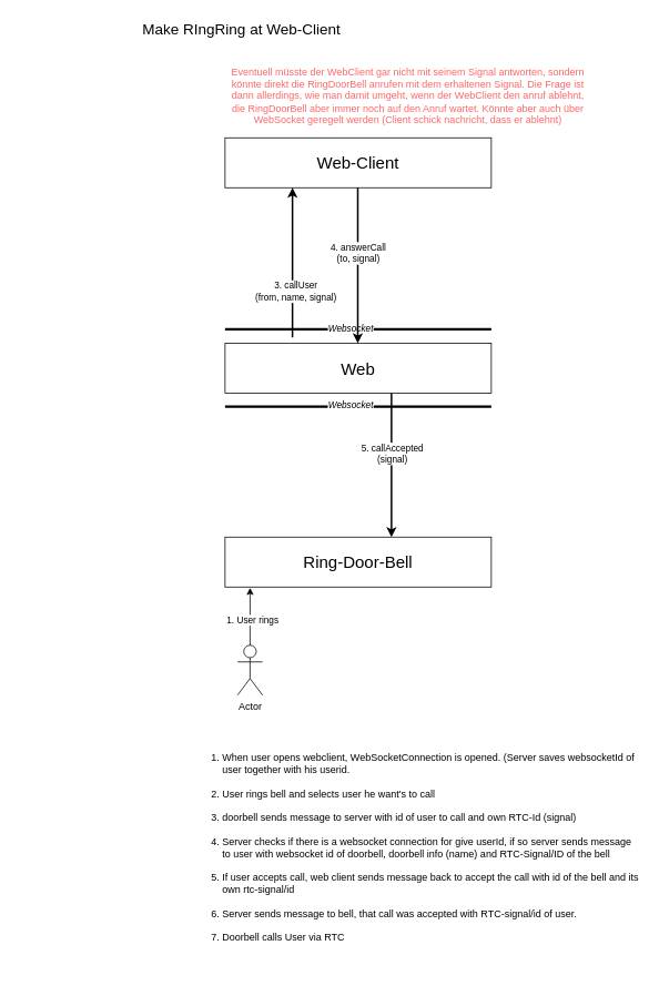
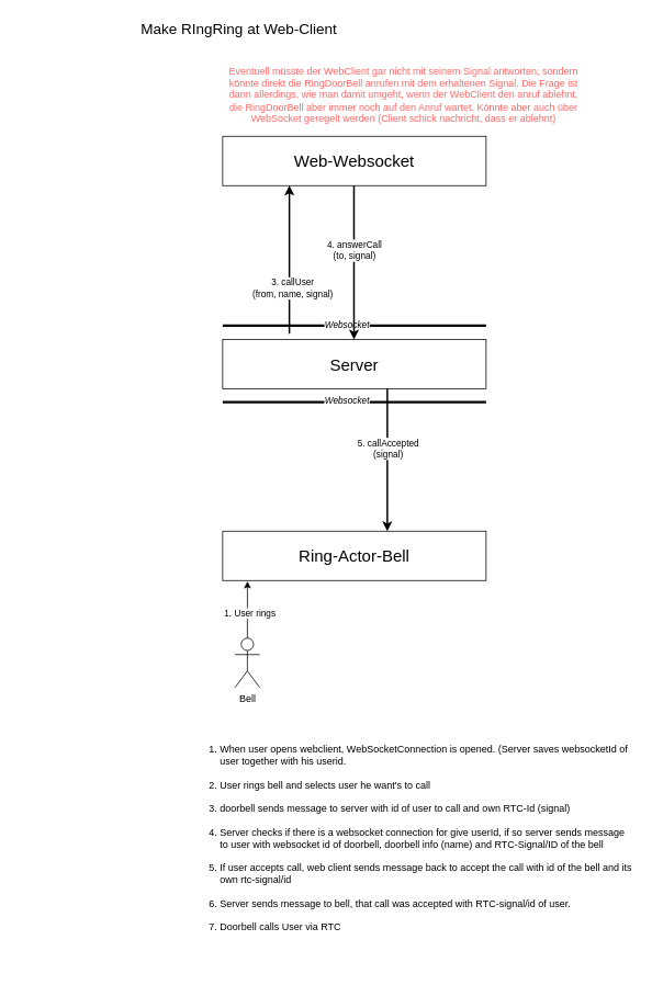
- <mxCell id="3" value="&lt;font style=&quot;font-size: 20px;&quot;&gt;Web-Client&lt;/font&gt;" style="rounded=0;whiteSpace=wrap;html=1;" parent="1" vertex="1"><mxGeometry x="270" y="165" width="320" height="60" as="geometry" /></mxCell>
+ <mxCell id="3" value="&lt;font style=&quot;font-size: 20px;&quot;&gt;Web-Websocket&lt;/font&gt;" style="rounded=0;whiteSpace=wrap;html=1;" parent="1" vertex="1"><mxGeometry x="270" y="165" width="320" height="60" as="geometry" /></mxCell>
- <mxCell id="2" value="&lt;font style=&quot;font-size: 20px;&quot;&gt;Web&lt;/font&gt;" style="rounded=0;whiteSpace=wrap;html=1;" parent="1" vertex="1"><mxGeometry x="270" y="412" width="320" height="60" as="geometry" /></mxCell>
+ <mxCell id="2" value="&lt;font style=&quot;font-size: 20px;&quot;&gt;Server&lt;/font&gt;" style="rounded=0;whiteSpace=wrap;html=1;" parent="1" vertex="1"><mxGeometry x="270" y="412" width="320" height="60" as="geometry" /></mxCell>
- <mxCell id="4" value="&lt;font style=&quot;font-size: 20px;&quot;&gt;Ring-Door-Bell&lt;/font&gt;" style="rounded=0;whiteSpace=wrap;html=1;" parent="1" vertex="1"><mxGeometry x="270" y="645" width="320" height="60" as="geometry" /></mxCell>
+ <mxCell id="4" value="&lt;font style=&quot;font-size: 20px;&quot;&gt;Ring-Actor-Bell&lt;/font&gt;" style="rounded=0;whiteSpace=wrap;html=1;" parent="1" vertex="1"><mxGeometry x="270" y="645" width="320" height="60" as="geometry" /></mxCell>
- <mxCell id="6" value="Actor" style="shape=umlActor;verticalLabelPosition=bottom;verticalAlign=top;html=1;outlineConnect=0;" vertex="1" parent="1"><mxGeometry x="285" y="775" width="30" height="60" as="geometry" /></mxCell>
+ <mxCell id="6" value="Bell" style="shape=umlActor;verticalLabelPosition=bottom;verticalAlign=top;html=1;outlineConnect=0;" vertex="1" parent="1"><mxGeometry x="285" y="775" width="30" height="60" as="geometry" /></mxCell>
